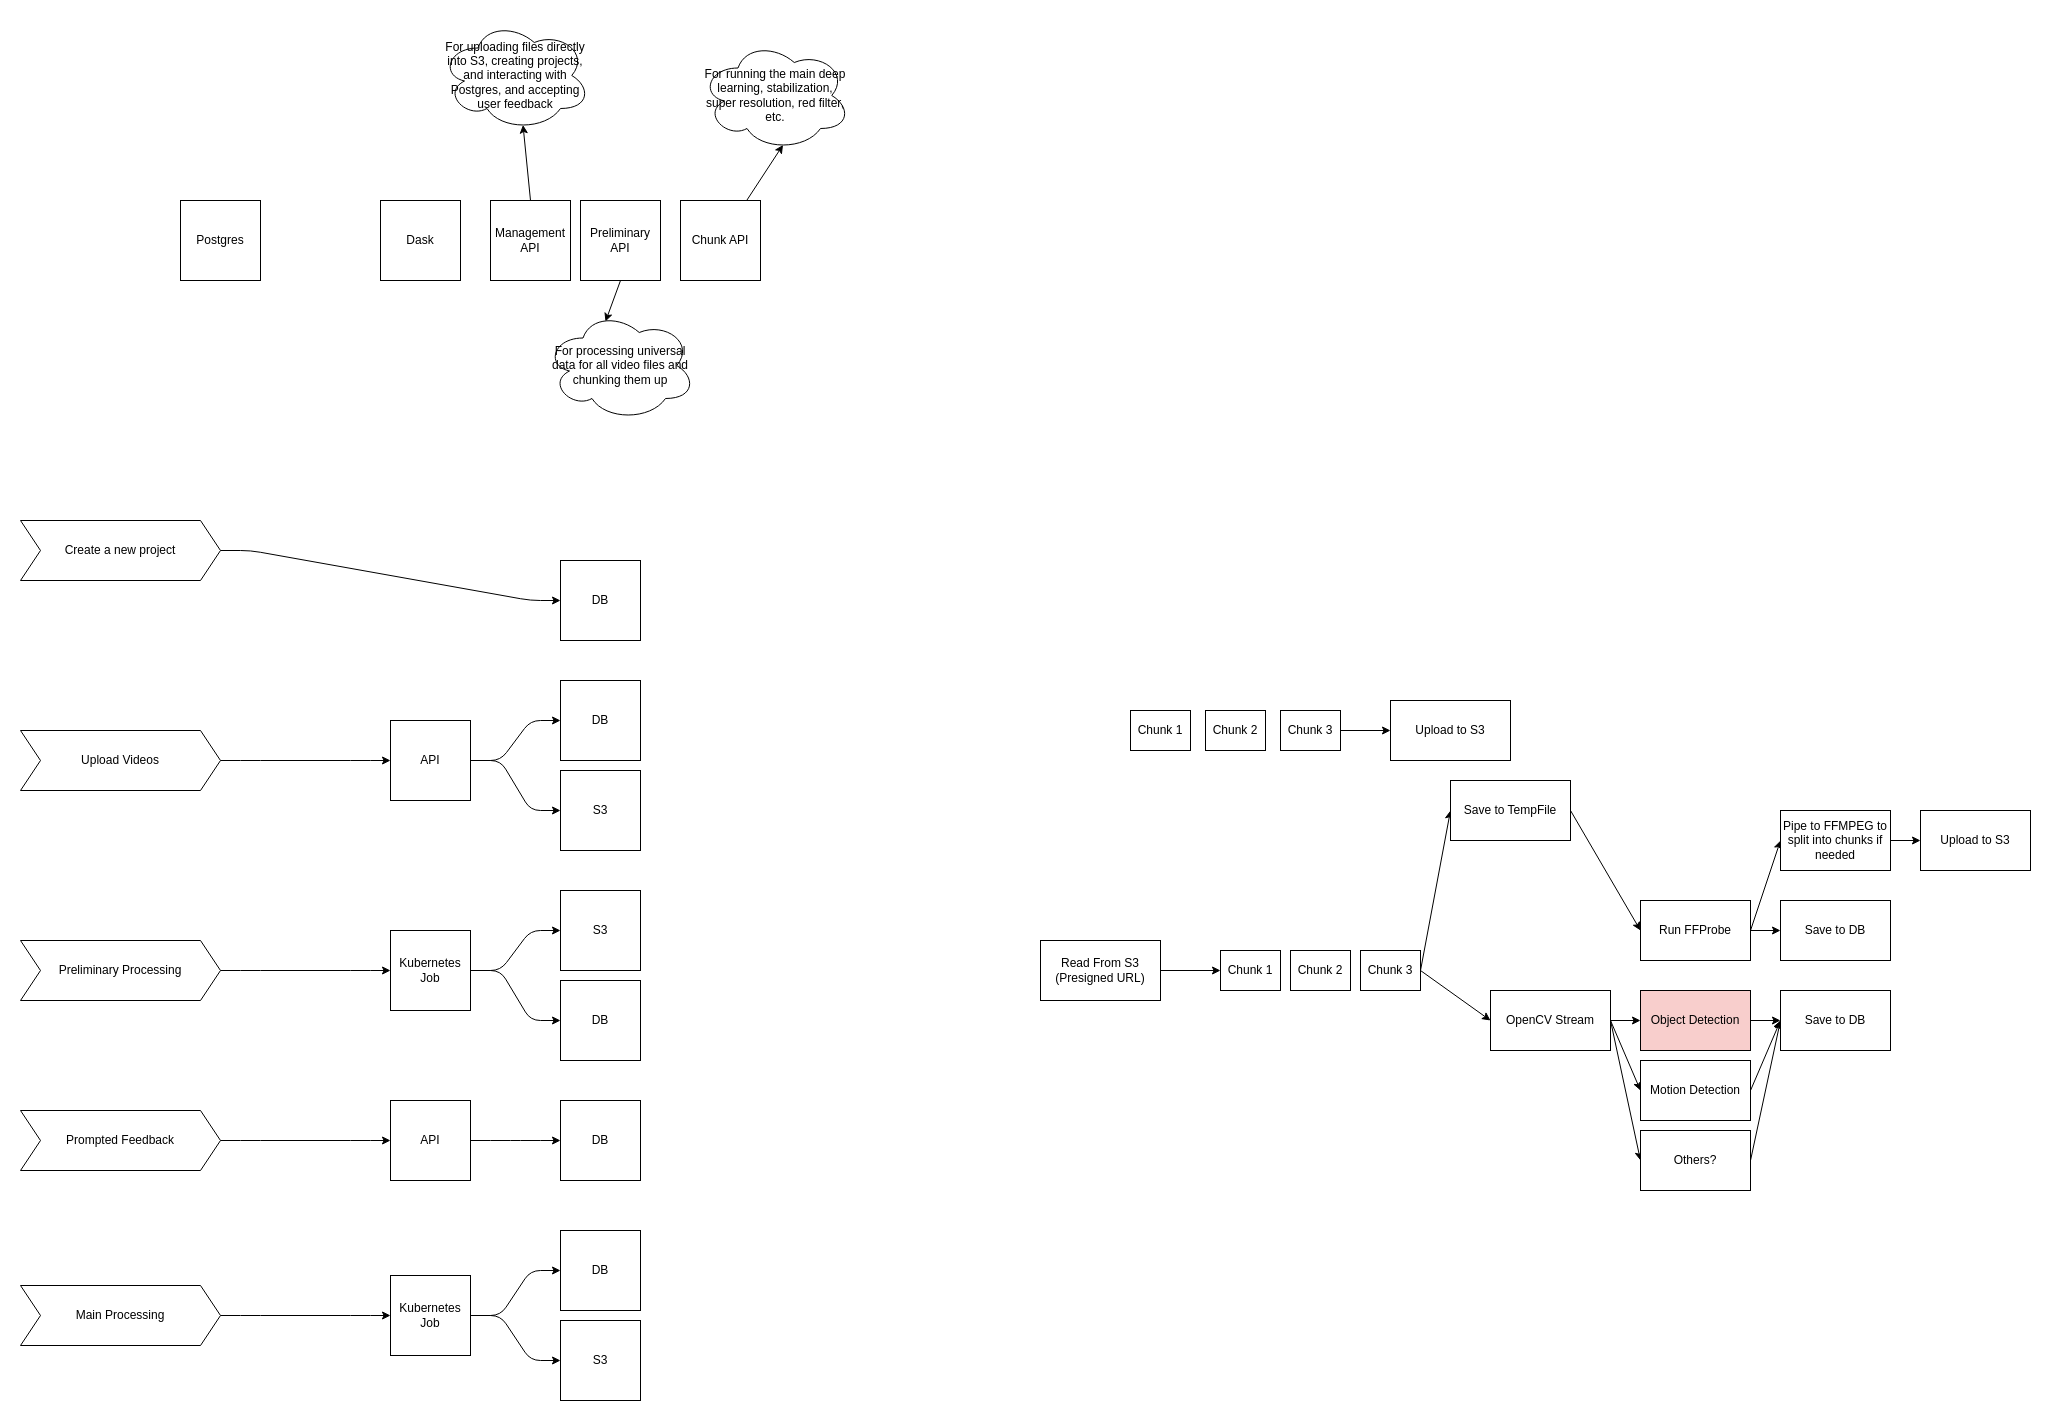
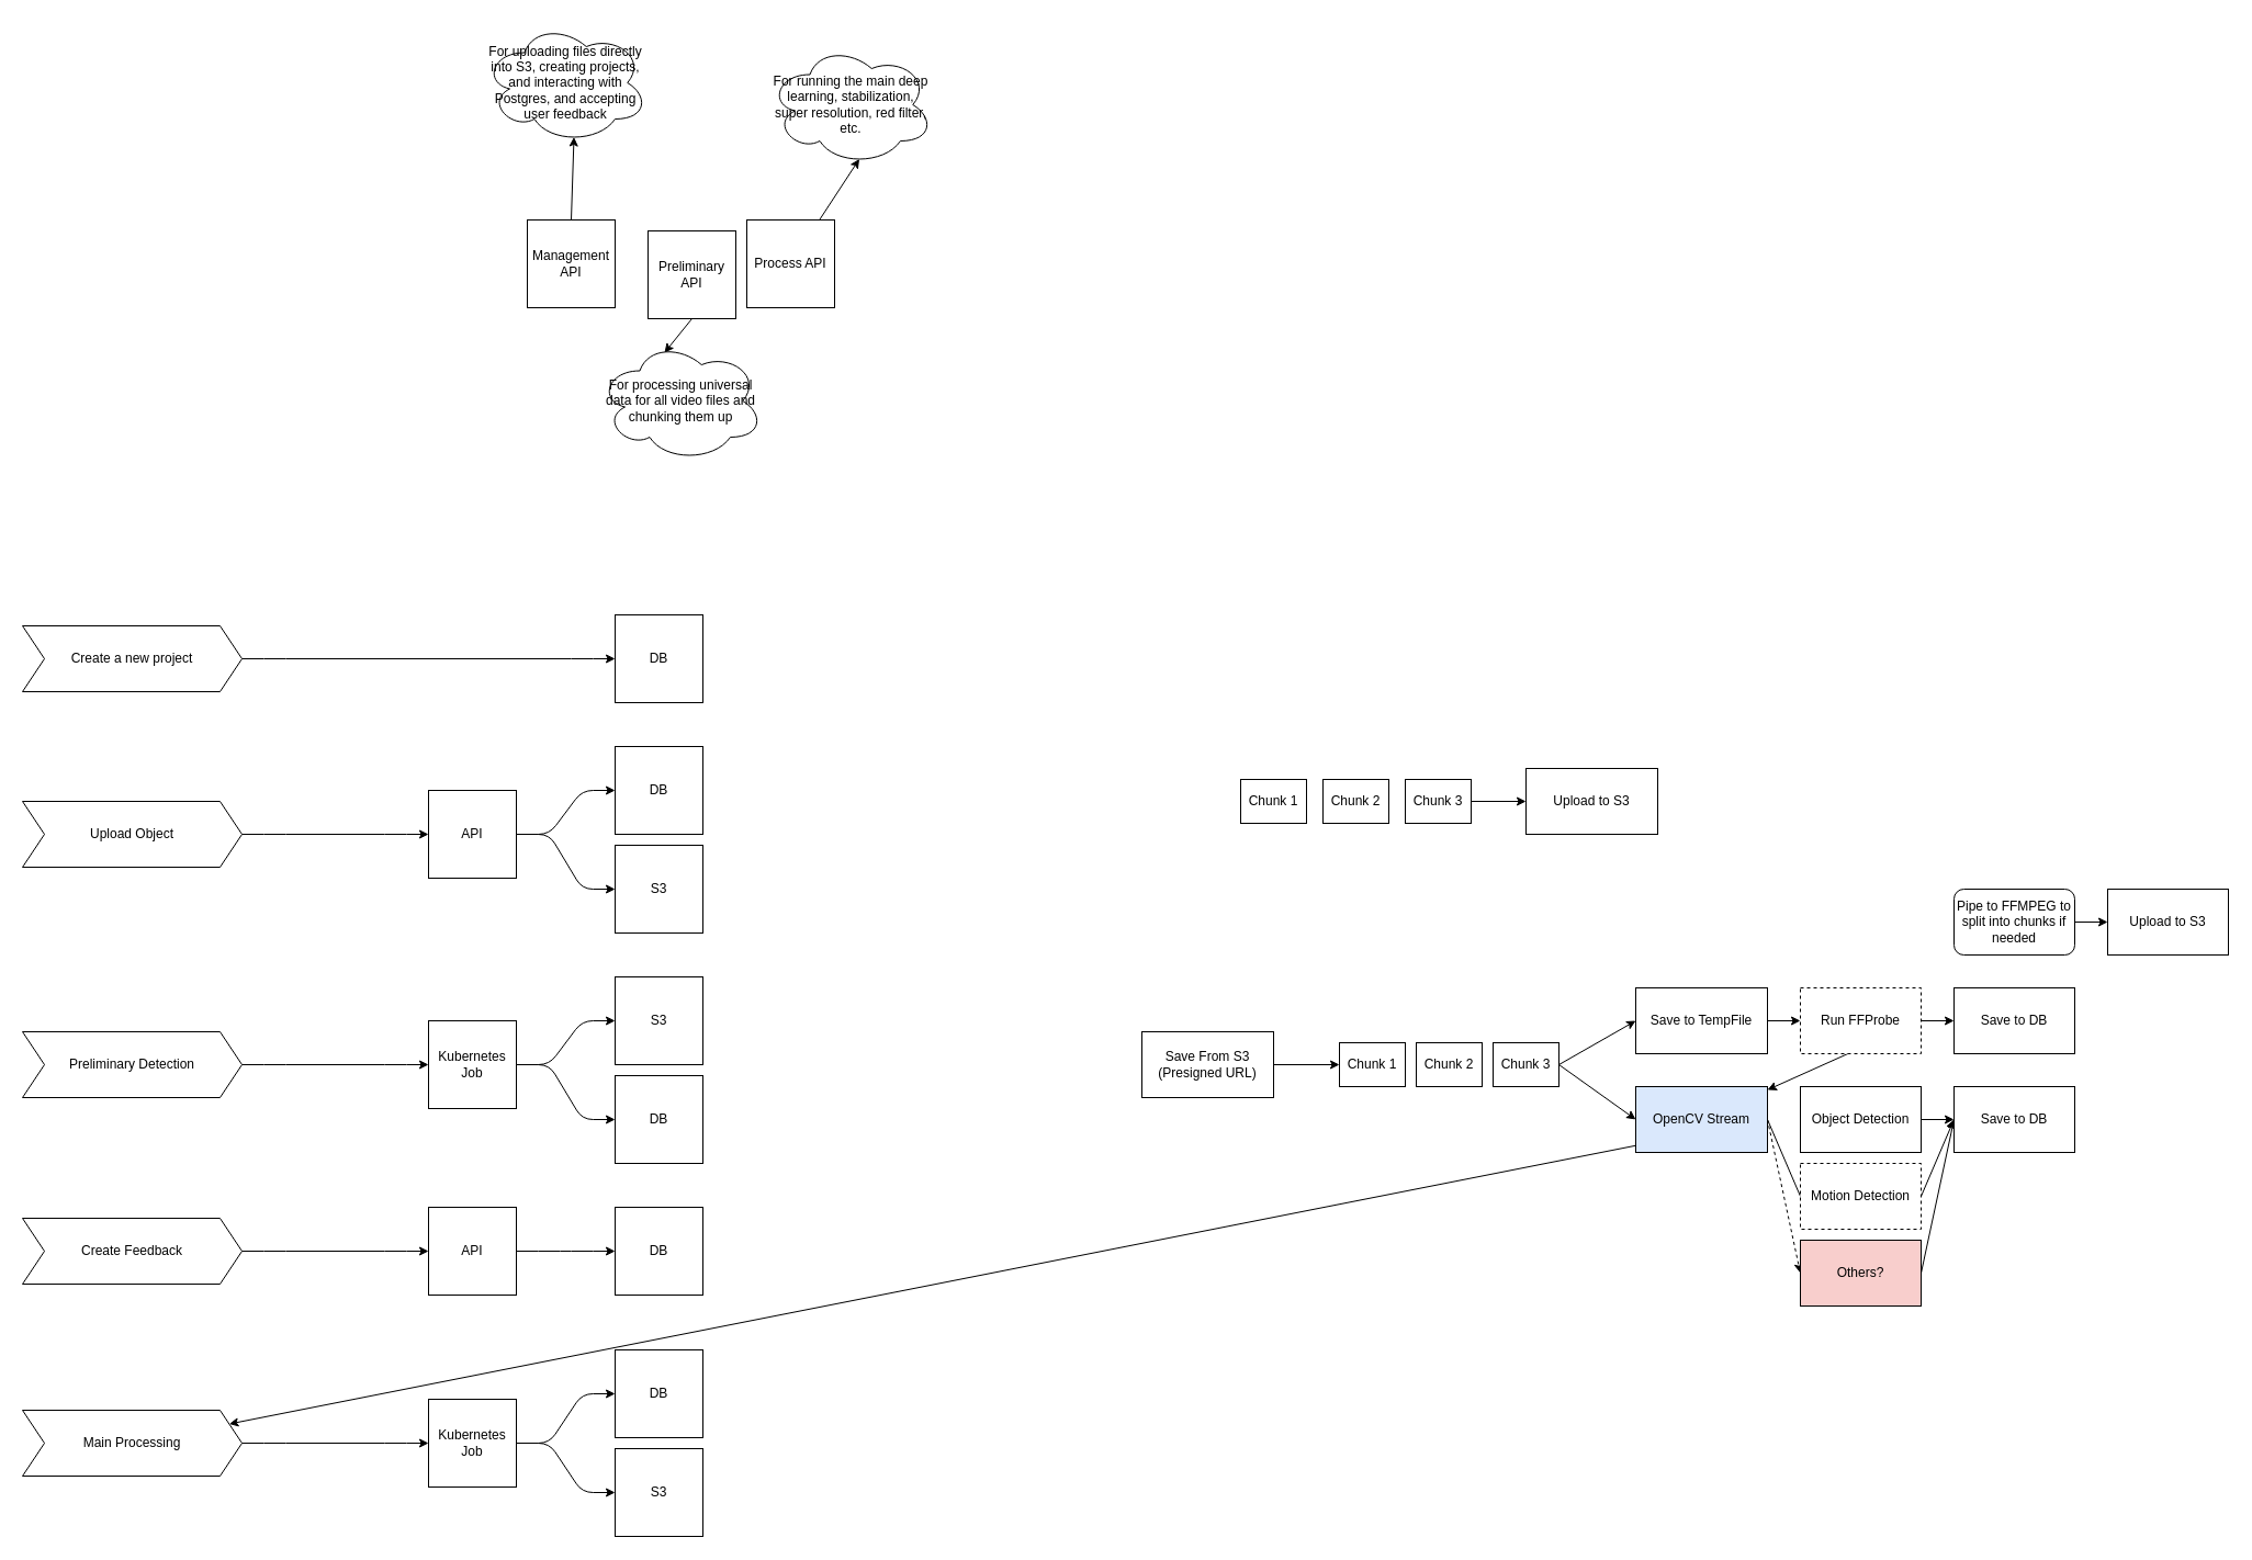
- <mxCell id="61" value="Postgres" style="whiteSpace=wrap;html=1;aspect=fixed;" vertex="1" parent="1"><mxGeometry x="180" y="200" width="80" height="80" as="geometry" /></mxCell>
- <mxCell id="62" value="Dask" style="whiteSpace=wrap;html=1;aspect=fixed;" vertex="1" parent="1"><mxGeometry x="380" y="200" width="80" height="80" as="geometry" /></mxCell>
- <mxCell id="68" value="Management API" style="whiteSpace=wrap;html=1;aspect=fixed;direction=south;" vertex="1" parent="1"><mxGeometry x="490" y="200" width="80" height="80" as="geometry" /></mxCell>
+ <mxCell id="68" value="Management API" style="whiteSpace=wrap;html=1;aspect=fixed;direction=south;" vertex="1" parent="1"><mxGeometry x="480" y="200" width="80" height="80" as="geometry" /></mxCell>
- <mxCell id="64" value="Preliminary API" style="whiteSpace=wrap;html=1;aspect=fixed;" vertex="1" parent="1"><mxGeometry x="580" y="200" width="80" height="80" as="geometry" /></mxCell>
+ <mxCell id="64" value="Preliminary API" style="whiteSpace=wrap;html=1;aspect=fixed;" vertex="1" parent="1"><mxGeometry x="590" y="210" width="80" height="80" as="geometry" /></mxCell>
- <mxCell id="66" value="Chunk API" style="whiteSpace=wrap;html=1;aspect=fixed;" vertex="1" parent="1"><mxGeometry x="680" y="200" width="80" height="80" as="geometry" /></mxCell>
+ <mxCell id="66" value="Process API" style="whiteSpace=wrap;html=1;aspect=fixed;" vertex="1" parent="1"><mxGeometry x="680" y="200" width="80" height="80" as="geometry" /></mxCell>
- <mxCell id="5" value="Create a new project" style="shape=step;perimeter=stepPerimeter;whiteSpace=wrap;html=1;fixedSize=1;" parent="1" vertex="1"><mxGeometry x="20" y="520" width="200" height="60" as="geometry" /></mxCell>
+ <mxCell id="5" value="Create a new project" style="shape=step;perimeter=stepPerimeter;whiteSpace=wrap;html=1;fixedSize=1;" parent="1" vertex="1"><mxGeometry x="20" y="570" width="200" height="60" as="geometry" /></mxCell>
- <mxCell id="3" value="Upload Videos" style="shape=step;perimeter=stepPerimeter;whiteSpace=wrap;html=1;fixedSize=1;" parent="1" vertex="1"><mxGeometry x="20" y="730" width="200" height="60" as="geometry" /></mxCell>
+ <mxCell id="3" value="Upload Object" style="shape=step;perimeter=stepPerimeter;whiteSpace=wrap;html=1;fixedSize=1;" parent="1" vertex="1"><mxGeometry x="20" y="730" width="200" height="60" as="geometry" /></mxCell>
- <mxCell id="45" value="Save to TempFile" style="rounded=0;whiteSpace=wrap;html=1;" vertex="1" parent="1"><mxGeometry x="1450" y="780" width="120" height="60" as="geometry" /></mxCell>
+ <mxCell id="45" value="Save to TempFile" style="rounded=0;whiteSpace=wrap;html=1;" vertex="1" parent="1"><mxGeometry x="1490" y="900" width="120" height="60" as="geometry" /></mxCell>
- <mxCell id="72" value="Pipe to FFMPEG to split into chunks if needed" style="rounded=0;whiteSpace=wrap;html=1;" vertex="1" parent="1"><mxGeometry x="1780" y="810" width="110" height="60" as="geometry" /></mxCell>
+ <mxCell id="72" value="Pipe to FFMPEG to split into chunks if needed" style="whiteSpace=wrap;html=1;rounded=1;" vertex="1" parent="1"><mxGeometry x="1780" y="810" width="110" height="60" as="geometry" /></mxCell>
- <mxCell id="47" style="edgeStyle=none;html=1;exitX=1;exitY=0.5;exitDx=0;exitDy=0;entryX=0;entryY=0.5;entryDx=0;entryDy=0;" edge="1" parent="1" source="48" target="72"><mxGeometry relative="1" as="geometry" /></mxCell>
+ <mxCell id="47" style="edgeStyle=none;html=1;exitX=1;exitY=0.5;exitDx=0;exitDy=0;" edge="1" parent="1" source="48" target="52"><mxGeometry relative="1" as="geometry" /></mxCell>
- <mxCell id="48" value="Run FFProbe" style="rounded=0;whiteSpace=wrap;html=1;" vertex="1" parent="1"><mxGeometry x="1640" y="900" width="110" height="60" as="geometry" /></mxCell>
+ <mxCell id="48" value="Run FFProbe" style="rounded=0;whiteSpace=wrap;html=1;dashed=1;" vertex="1" parent="1"><mxGeometry x="1640" y="900" width="110" height="60" as="geometry" /></mxCell>
- <mxCell id="12" value="Preliminary Processing" style="shape=step;perimeter=stepPerimeter;whiteSpace=wrap;html=1;fixedSize=1;" parent="1" vertex="1"><mxGeometry x="20" y="940" width="200" height="60" as="geometry" /></mxCell>
+ <mxCell id="12" value="Preliminary Detection" style="shape=step;perimeter=stepPerimeter;whiteSpace=wrap;html=1;fixedSize=1;" parent="1" vertex="1"><mxGeometry x="20" y="940" width="200" height="60" as="geometry" /></mxCell>
- <mxCell id="38" value="Read From S3&lt;br&gt;(Presigned URL)" style="rounded=0;whiteSpace=wrap;html=1;" vertex="1" parent="1"><mxGeometry x="1040" y="940" width="120" height="60" as="geometry" /></mxCell>
+ <mxCell id="38" value="Save From S3&lt;br&gt;(Presigned URL)" style="rounded=0;whiteSpace=wrap;html=1;" vertex="1" parent="1"><mxGeometry x="1040" y="940" width="120" height="60" as="geometry" /></mxCell>
- <mxCell id="52" value="OpenCV Stream" style="rounded=0;whiteSpace=wrap;html=1;" vertex="1" parent="1"><mxGeometry x="1490" y="990" width="120" height="60" as="geometry" /></mxCell>
+ <mxCell id="52" value="OpenCV Stream" style="rounded=0;whiteSpace=wrap;html=1;fillColor=#dae8fc;" vertex="1" parent="1"><mxGeometry x="1490" y="990" width="120" height="60" as="geometry" /></mxCell>
- <mxCell id="49" style="edgeStyle=none;html=1;exitX=1;exitY=0.5;exitDx=0;exitDy=0;entryX=0;entryY=0.5;entryDx=0;entryDy=0;" edge="1" parent="1" source="52" target="55"><mxGeometry relative="1" as="geometry" /></mxCell>
+ <mxCell id="49" style="edgeStyle=none;html=1;exitX=1;exitY=0.5;exitDx=0;exitDy=0;" edge="1" parent="1" source="52" target="25"><mxGeometry relative="1" as="geometry" /></mxCell>
- <mxCell id="55" value="Object Detection" style="rounded=0;whiteSpace=wrap;html=1;fillColor=#f8cecc;" vertex="1" parent="1"><mxGeometry x="1640" y="990" width="110" height="60" as="geometry" /></mxCell>
+ <mxCell id="55" value="Object Detection" style="rounded=0;whiteSpace=wrap;html=1;" vertex="1" parent="1"><mxGeometry x="1640" y="990" width="110" height="60" as="geometry" /></mxCell>
- <mxCell id="50" style="edgeStyle=none;html=1;exitX=1;exitY=0.5;exitDx=0;exitDy=0;entryX=0;entryY=0.5;entryDx=0;entryDy=0;" edge="1" parent="1" source="52" target="57"><mxGeometry relative="1" as="geometry" /></mxCell>
+ <mxCell id="50" style="edgeStyle=none;html=1;exitX=1;exitY=0.5;exitDx=0;exitDy=0;entryX=0;entryY=0.5;entryDx=0;entryDy=0;endArrow=none;" edge="1" parent="1" source="52" target="57"><mxGeometry relative="1" as="geometry" /></mxCell>
- <mxCell id="51" style="edgeStyle=none;html=1;exitX=1;exitY=0.5;exitDx=0;exitDy=0;entryX=0;entryY=0.5;entryDx=0;entryDy=0;" edge="1" parent="1" source="52" target="59"><mxGeometry relative="1" as="geometry" /></mxCell>
+ <mxCell id="51" style="edgeStyle=none;html=1;exitX=1;exitY=0.5;exitDx=0;exitDy=0;entryX=0;entryY=0.5;entryDx=0;entryDy=0;dashed=1;" edge="1" parent="1" source="52" target="59"><mxGeometry relative="1" as="geometry" /></mxCell>
- <mxCell id="57" value="Motion Detection" style="rounded=0;whiteSpace=wrap;html=1;" vertex="1" parent="1"><mxGeometry x="1640" y="1060" width="110" height="60" as="geometry" /></mxCell>
+ <mxCell id="57" value="Motion Detection" style="rounded=0;whiteSpace=wrap;html=1;dashed=1;" vertex="1" parent="1"><mxGeometry x="1640" y="1060" width="110" height="60" as="geometry" /></mxCell>
- <mxCell id="20" value="Prompted Feedback" style="shape=step;perimeter=stepPerimeter;whiteSpace=wrap;html=1;fixedSize=1;" parent="1" vertex="1"><mxGeometry x="20" y="1110" width="200" height="60" as="geometry" /></mxCell>
+ <mxCell id="20" value="Create Feedback" style="shape=step;perimeter=stepPerimeter;whiteSpace=wrap;html=1;fixedSize=1;" parent="1" vertex="1"><mxGeometry x="20" y="1110" width="200" height="60" as="geometry" /></mxCell>
- <mxCell id="59" value="Others?" style="rounded=0;whiteSpace=wrap;html=1;" vertex="1" parent="1"><mxGeometry x="1640" y="1130" width="110" height="60" as="geometry" /></mxCell>
+ <mxCell id="59" value="Others?" style="rounded=0;whiteSpace=wrap;html=1;fillColor=#f8cecc;" vertex="1" parent="1"><mxGeometry x="1640" y="1130" width="110" height="60" as="geometry" /></mxCell>
